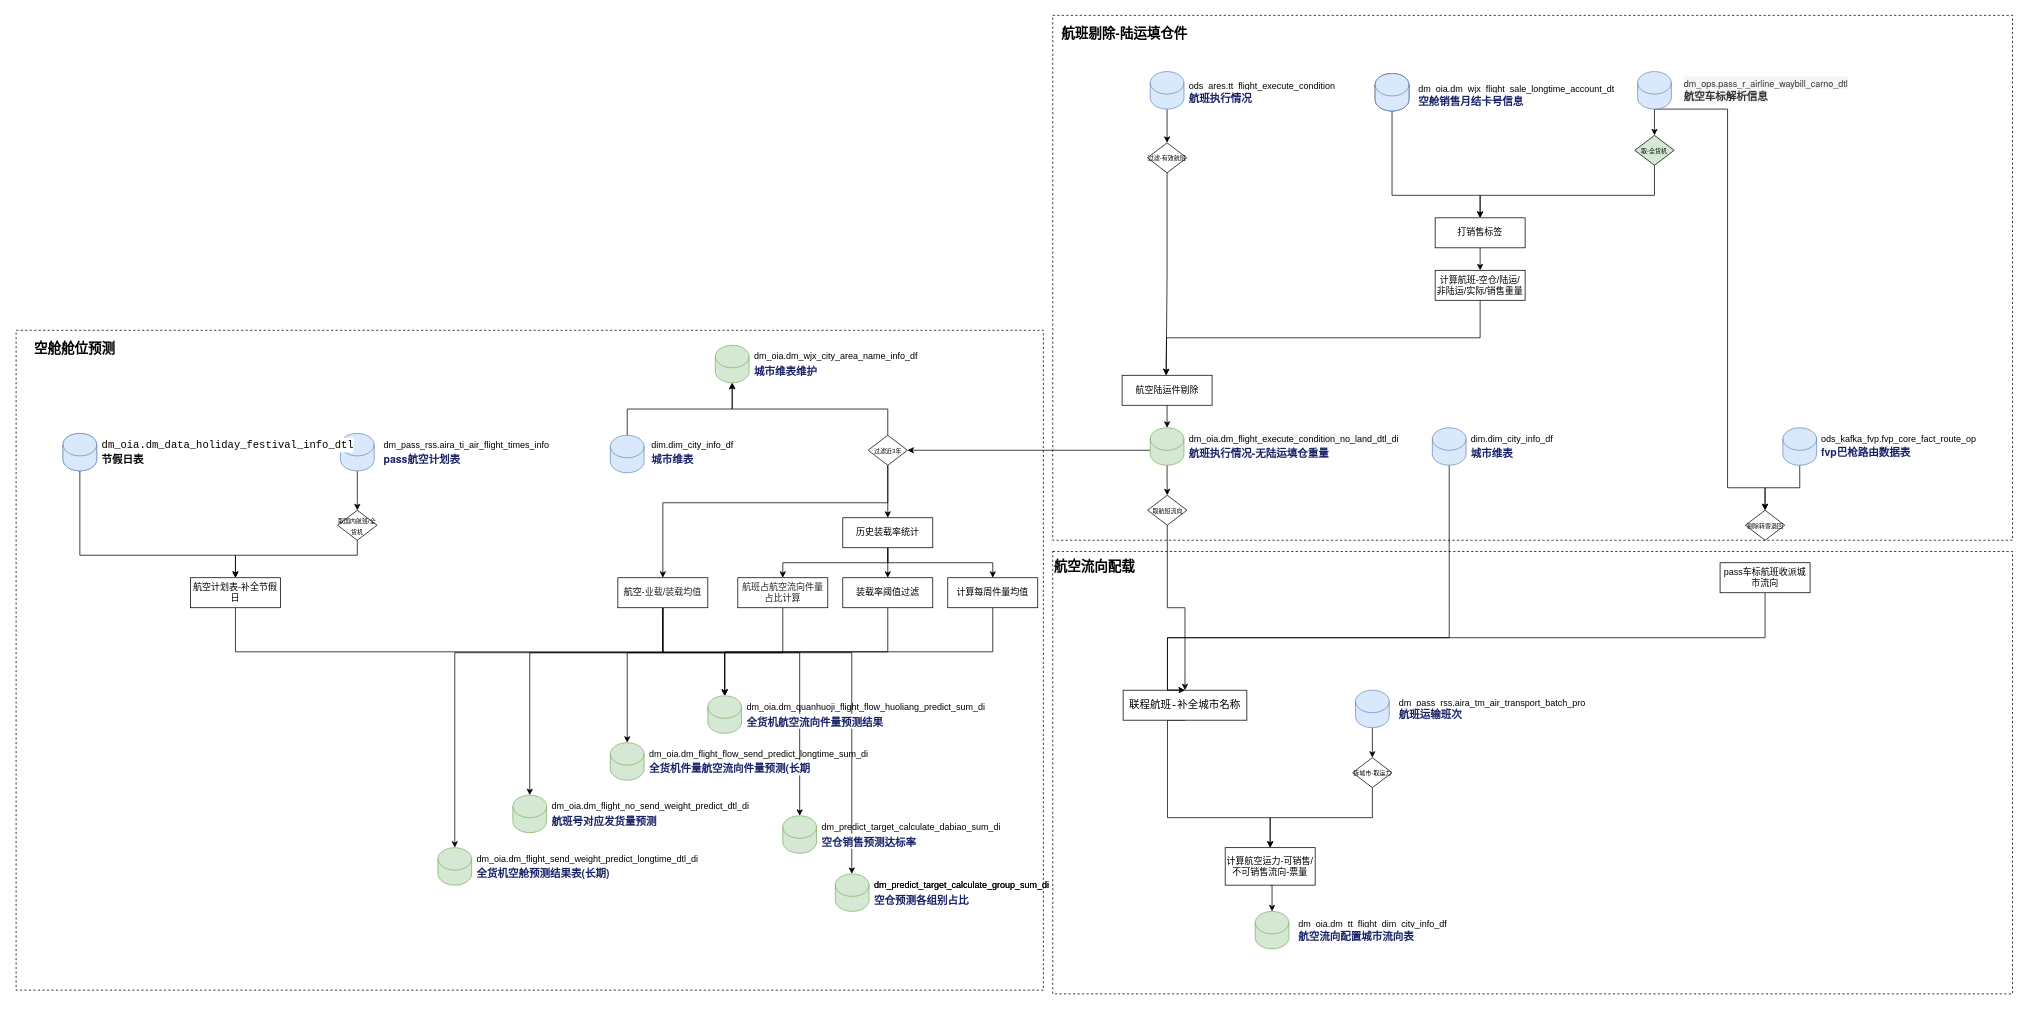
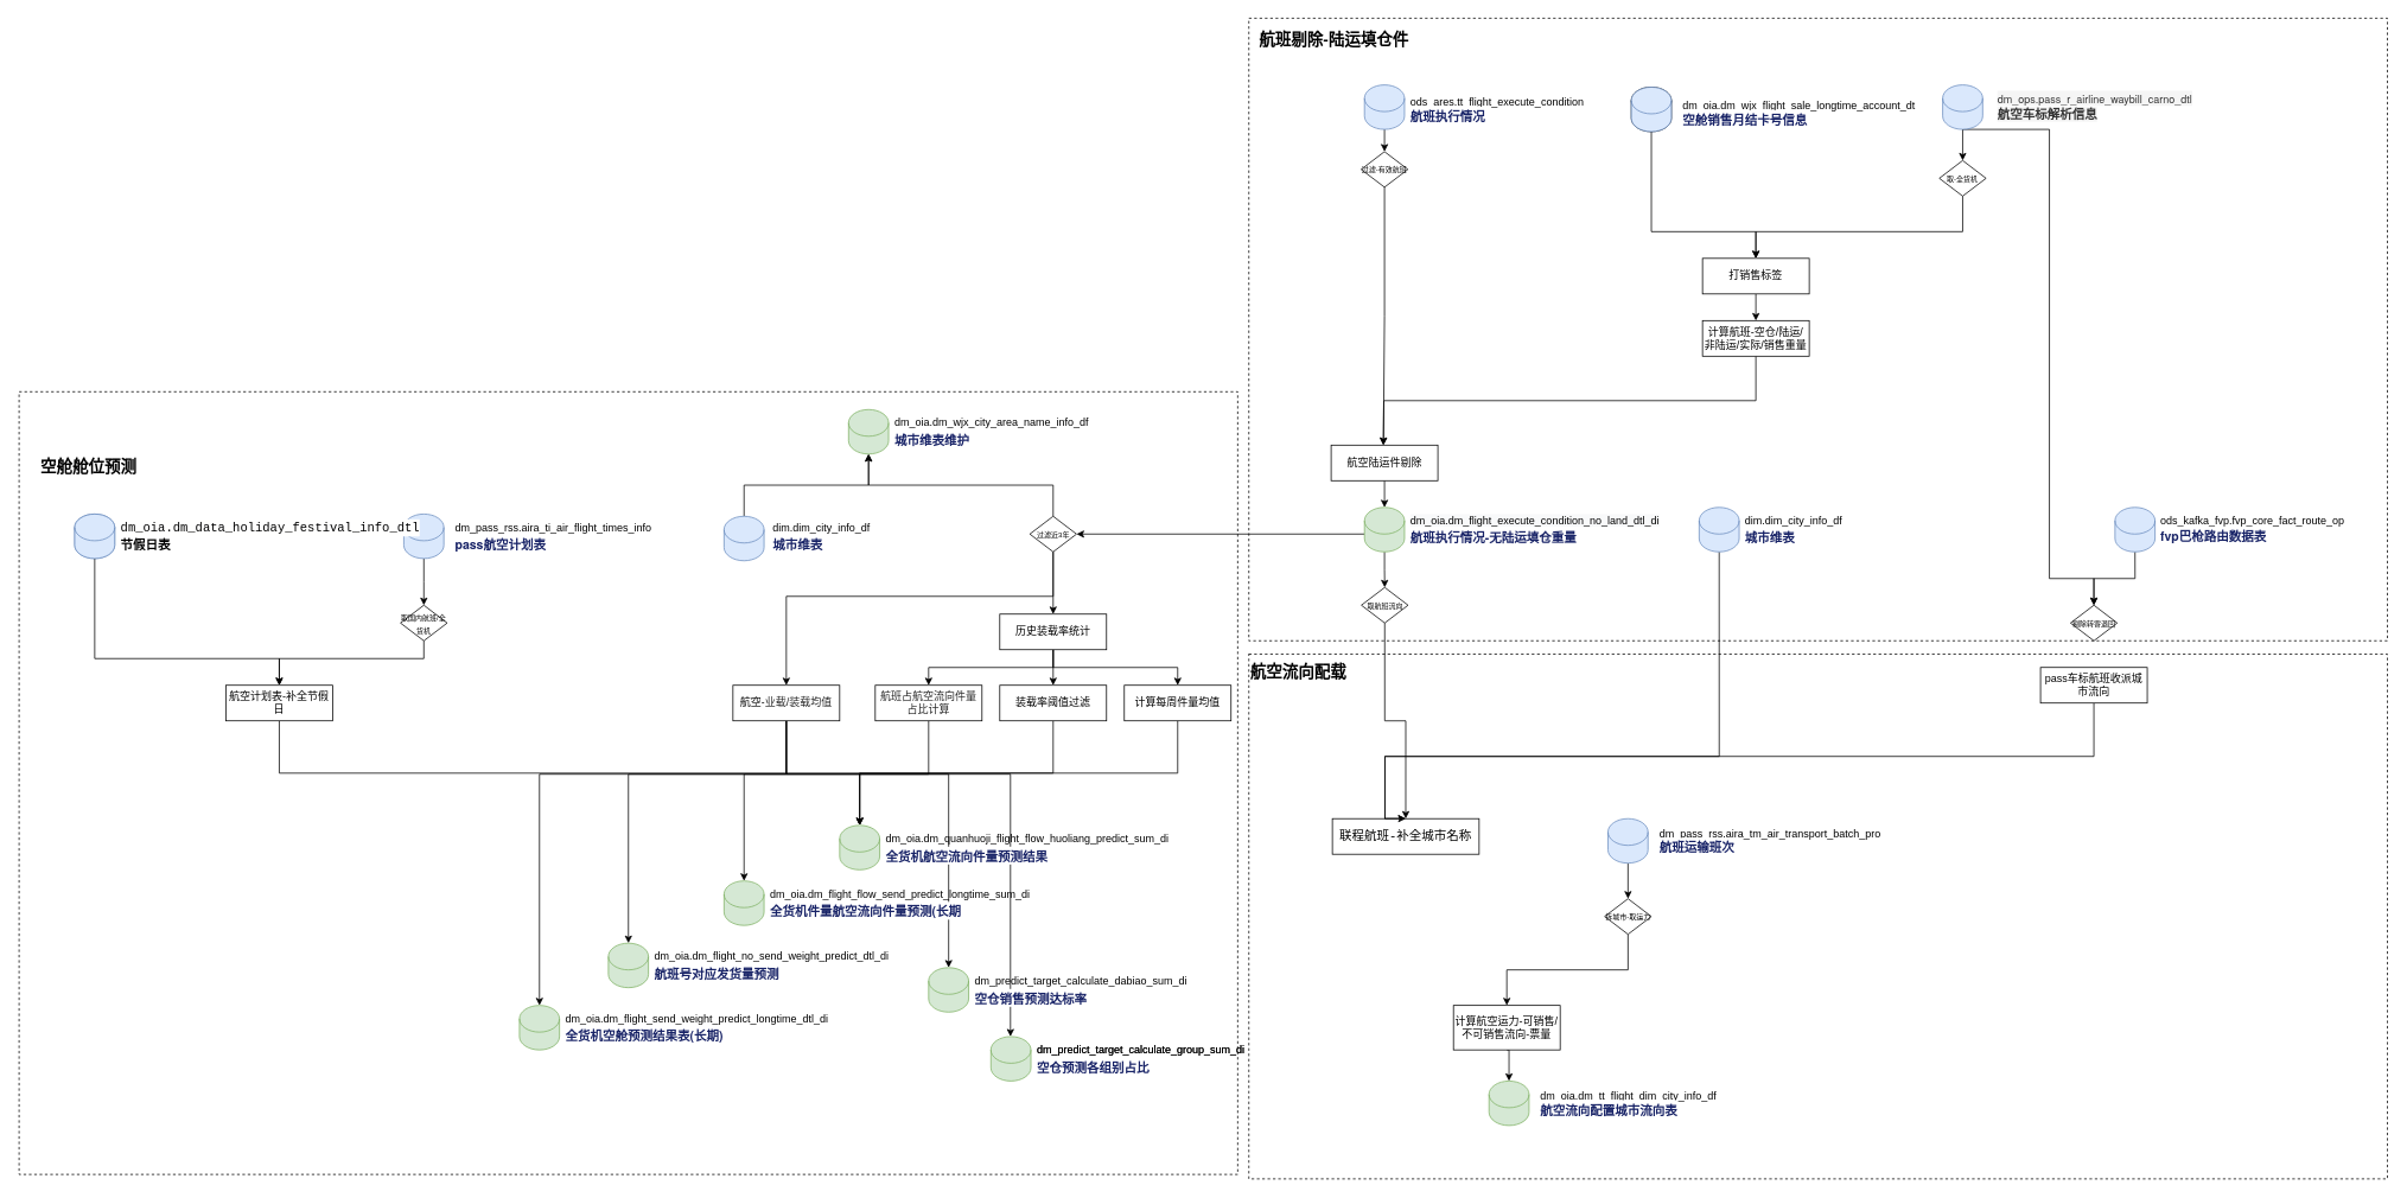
- <mxCell id="28" value="&lt;font style=&quot;font-size: 8px&quot;&gt;取-全货机&lt;/font&gt;" style="rhombus;whiteSpace=wrap;html=1;rounded=0;shadow=0;sketch=0;fillColor=#d5e8d4;" parent="1" vertex="1"><mxGeometry x="2179.25" y="180" width="52.5" height="40" as="geometry" /></mxCell>
+ <mxCell id="28" value="&lt;font style=&quot;font-size: 8px&quot;&gt;取-全货机&lt;/font&gt;" style="rhombus;whiteSpace=wrap;html=1;rounded=0;shadow=0;sketch=0;" parent="1" vertex="1"><mxGeometry x="2179.25" y="180" width="52.5" height="40" as="geometry" /></mxCell>
- <mxCell id="7" value="&lt;font style=&quot;font-size: 8px&quot;&gt;过滤-有效航班&lt;/font&gt;" style="rhombus;whiteSpace=wrap;html=1;rounded=0;shadow=0;sketch=0;" parent="1" vertex="1"><mxGeometry x="1529.25" y="190" width="52.5" height="40" as="geometry" /></mxCell>
+ <mxCell id="7" value="&lt;font style=&quot;font-size: 8px&quot;&gt;过滤-有效航班&lt;/font&gt;" style="rhombus;whiteSpace=wrap;html=1;rounded=0;shadow=0;sketch=0;" parent="1" vertex="1"><mxGeometry x="1529.25" y="170" width="52.5" height="40" as="geometry" /></mxCell>
- <mxCell id="99" value="&lt;span style=&quot;font-size: 18px&quot;&gt;&lt;b&gt;空舱舱位预测&lt;/b&gt;&lt;/span&gt;" style="text;html=1;strokeColor=none;fillColor=none;align=left;verticalAlign=middle;whiteSpace=wrap;rounded=0;shadow=0;glass=0;dashed=1;sketch=0;strokeWidth=6;" parent="1" vertex="1"><mxGeometry x="43" y="450" width="187.5" height="30" as="geometry" /></mxCell>
+ <mxCell id="99" value="&lt;span style=&quot;font-size: 18px&quot;&gt;&lt;b&gt;空舱舱位预测&lt;/b&gt;&lt;/span&gt;" style="text;html=1;strokeColor=none;fillColor=none;align=left;verticalAlign=middle;whiteSpace=wrap;rounded=0;shadow=0;glass=0;dashed=1;sketch=0;strokeWidth=6;" parent="1" vertex="1"><mxGeometry x="43" y="510" width="187.5" height="30" as="geometry" /></mxCell>
- <mxCell id="38" style="edgeStyle=orthogonalEdgeStyle;rounded=0;orthogonalLoop=1;jettySize=auto;html=1;exitX=0.5;exitY=1;exitDx=0;exitDy=0;entryX=0.5;entryY=0;entryDx=0;entryDy=0;" parent="1" source="39" target="46" edge="1"><mxGeometry relative="1" as="geometry"><Array as="points"><mxPoint x="1556" y="1090" /><mxPoint x="1693" y="1090" /></Array></mxGeometry></mxCell>
